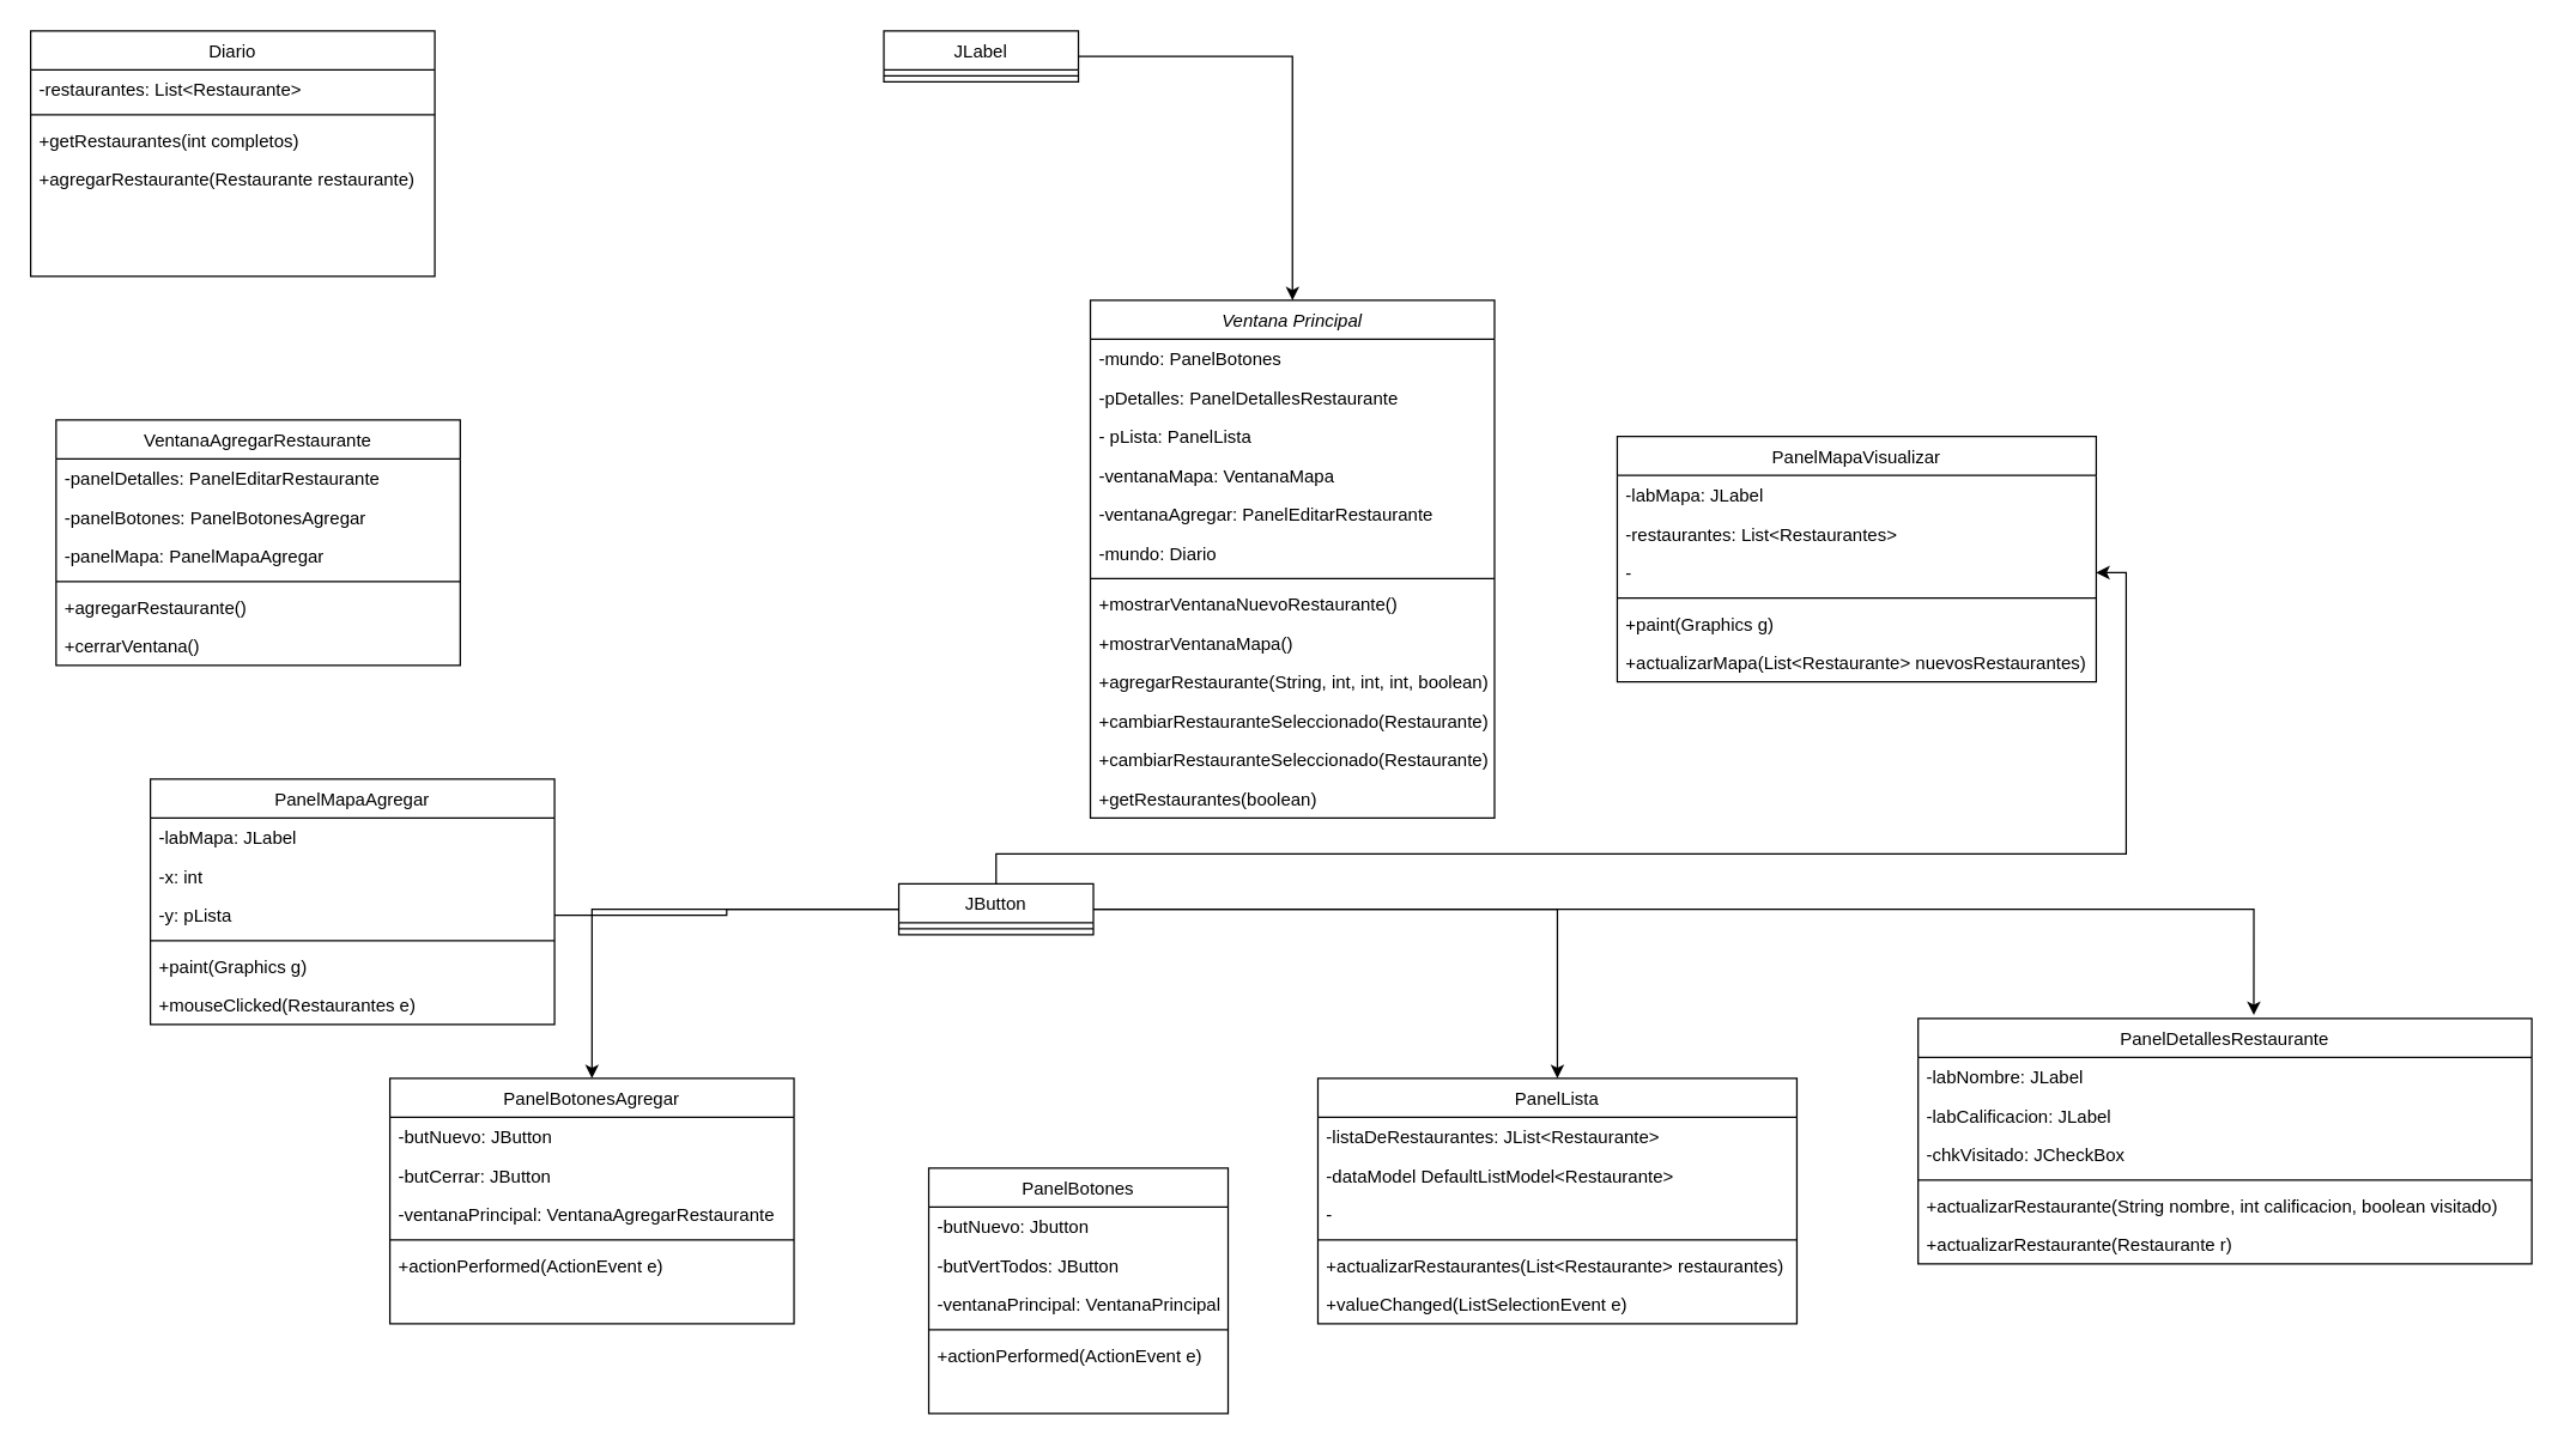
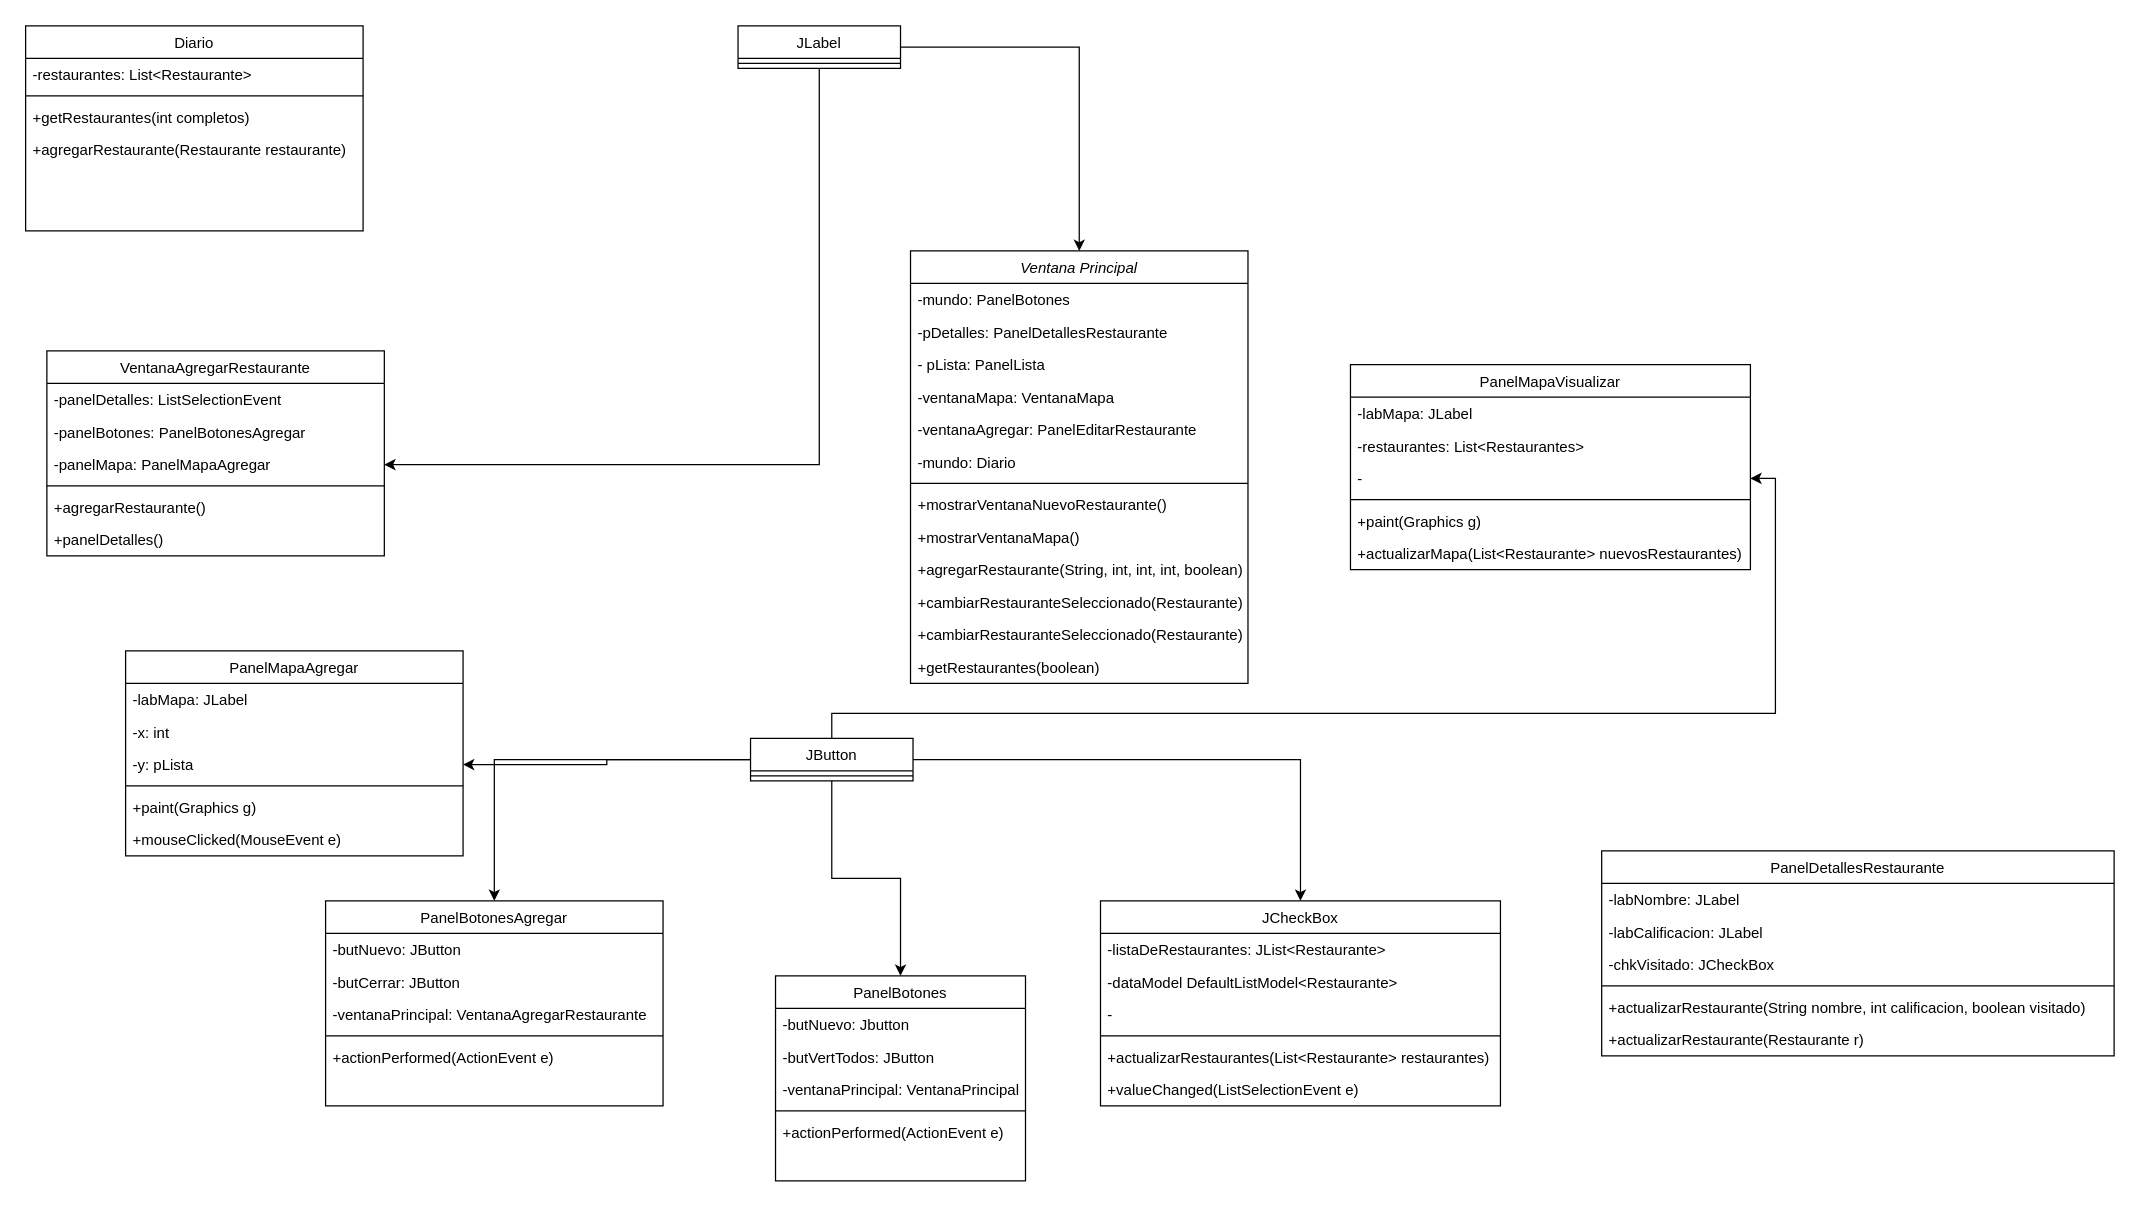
- <mxCell id="57" value="-panelDetalles: PanelEditarRestaurante" style="text;align=left;verticalAlign=top;spacingLeft=4;spacingRight=4;overflow=hidden;rotatable=0;points=[[0,0.5],[1,0.5]];portConstraint=eastwest;" vertex="1" parent="56"><mxGeometry y="26" width="270" height="26" as="geometry" /></mxCell>
+ <mxCell id="57" value="-panelDetalles: ListSelectionEvent" style="text;align=left;verticalAlign=top;spacingLeft=4;spacingRight=4;overflow=hidden;rotatable=0;points=[[0,0.5],[1,0.5]];portConstraint=eastwest;" vertex="1" parent="56"><mxGeometry y="26" width="270" height="26" as="geometry" /></mxCell>
+ <mxCell id="68" style="edgeStyle=orthogonalEdgeStyle;rounded=0;orthogonalLoop=1;jettySize=auto;html=1;entryX=1;entryY=0.5;entryDx=0;entryDy=0;" edge="1" parent="1" source="70" target="59"><mxGeometry relative="1" as="geometry" /></mxCell>
- <mxCell id="62" value="+cerrarVentana()" style="text;align=left;verticalAlign=top;spacingLeft=4;spacingRight=4;overflow=hidden;rotatable=0;points=[[0,0.5],[1,0.5]];portConstraint=eastwest;fontStyle=0" vertex="1" parent="56"><mxGeometry y="138" width="270" height="26" as="geometry" /></mxCell>
+ <mxCell id="62" value="+panelDetalles()" style="text;align=left;verticalAlign=top;spacingLeft=4;spacingRight=4;overflow=hidden;rotatable=0;points=[[0,0.5],[1,0.5]];portConstraint=eastwest;fontStyle=0" vertex="1" parent="56"><mxGeometry y="138" width="270" height="26" as="geometry" /></mxCell>
- <mxCell id="79" style="edgeStyle=orthogonalEdgeStyle;rounded=0;orthogonalLoop=1;jettySize=auto;html=1;entryX=0.547;entryY=-0.014;entryDx=0;entryDy=0;entryPerimeter=0;" edge="1" parent="1" source="77" target="29"><mxGeometry relative="1" as="geometry" /></mxCell>
- <mxCell id="75" style="edgeStyle=orthogonalEdgeStyle;rounded=0;orthogonalLoop=1;jettySize=auto;html=1;entryX=1;entryY=0.5;entryDx=0;entryDy=0;endArrow=none;" edge="1" parent="1" source="77" target="52"><mxGeometry relative="1" as="geometry" /></mxCell>
+ <mxCell id="75" style="edgeStyle=orthogonalEdgeStyle;rounded=0;orthogonalLoop=1;jettySize=auto;html=1;entryX=1;entryY=0.5;entryDx=0;entryDy=0;" edge="1" parent="1" source="77" target="52"><mxGeometry relative="1" as="geometry" /></mxCell>
- <mxCell id="55" value="+mouseClicked(Restaurantes e)" style="text;align=left;verticalAlign=top;spacingLeft=4;spacingRight=4;overflow=hidden;rotatable=0;points=[[0,0.5],[1,0.5]];portConstraint=eastwest;fontStyle=0" vertex="1" parent="49"><mxGeometry y="138" width="270" height="26" as="geometry" /></mxCell>
+ <mxCell id="55" value="+mouseClicked(MouseEvent e)" style="text;align=left;verticalAlign=top;spacingLeft=4;spacingRight=4;overflow=hidden;rotatable=0;points=[[0,0.5],[1,0.5]];portConstraint=eastwest;fontStyle=0" vertex="1" parent="49"><mxGeometry y="138" width="270" height="26" as="geometry" /></mxCell>
+ <mxCell id="72" style="edgeStyle=orthogonalEdgeStyle;rounded=0;orthogonalLoop=1;jettySize=auto;html=1;entryX=0.5;entryY=0;entryDx=0;entryDy=0;" edge="1" parent="1" source="77" target="16"><mxGeometry relative="1" as="geometry" /></mxCell>
- <mxCell id="22" value="PanelLista" style="swimlane;fontStyle=0;align=center;verticalAlign=top;childLayout=stackLayout;horizontal=1;startSize=26;horizontalStack=0;resizeParent=1;resizeLast=0;collapsible=1;marginBottom=0;rounded=0;shadow=0;strokeWidth=1;" vertex="1" parent="1"><mxGeometry x="880" y="720" width="320" height="164" as="geometry"><mxRectangle x="130" y="380" width="160" height="26" as="alternateBounds" /></mxGeometry></mxCell>
+ <mxCell id="22" value="JCheckBox" style="swimlane;fontStyle=0;align=center;verticalAlign=top;childLayout=stackLayout;horizontal=1;startSize=26;horizontalStack=0;resizeParent=1;resizeLast=0;collapsible=1;marginBottom=0;rounded=0;shadow=0;strokeWidth=1;" vertex="1" parent="1"><mxGeometry x="880" y="720" width="320" height="164" as="geometry"><mxRectangle x="130" y="380" width="160" height="26" as="alternateBounds" /></mxGeometry></mxCell>
